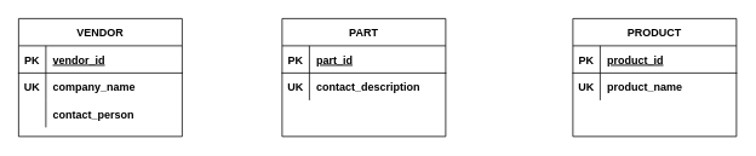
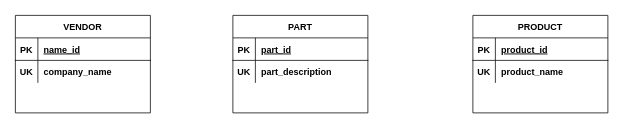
- <mxCell id="5" value="vendor_id" style="shape=partialRectangle;connectable=0;fillColor=none;top=0;left=0;bottom=0;right=0;align=left;spacingLeft=6;fontStyle=5;overflow=hidden;" vertex="1" parent="3"><mxGeometry x="30" width="150" height="30" as="geometry"><mxRectangle width="150" height="30" as="alternateBounds" /></mxGeometry></mxCell>
+ <mxCell id="5" value="name_id" style="shape=partialRectangle;connectable=0;fillColor=none;top=0;left=0;bottom=0;right=0;align=left;spacingLeft=6;fontStyle=5;overflow=hidden;" vertex="1" parent="3"><mxGeometry x="30" width="150" height="30" as="geometry"><mxRectangle width="150" height="30" as="alternateBounds" /></mxGeometry></mxCell>
- <mxCell id="18" value="contact_description" style="shape=partialRectangle;connectable=0;fillColor=none;top=0;left=0;bottom=0;right=0;align=left;spacingLeft=6;overflow=hidden;fontStyle=1" vertex="1" parent="16"><mxGeometry x="30" width="150" height="30" as="geometry"><mxRectangle width="150" height="30" as="alternateBounds" /></mxGeometry></mxCell>
+ <mxCell id="18" value="part_description" style="shape=partialRectangle;connectable=0;fillColor=none;top=0;left=0;bottom=0;right=0;align=left;spacingLeft=6;overflow=hidden;fontStyle=1" vertex="1" parent="16"><mxGeometry x="30" width="150" height="30" as="geometry"><mxRectangle width="150" height="30" as="alternateBounds" /></mxGeometry></mxCell>
- <mxCell id="11" value="contact_person" style="shape=partialRectangle;connectable=0;fillColor=none;top=0;left=0;bottom=0;right=0;align=left;spacingLeft=6;overflow=hidden;fontStyle=1" vertex="1" parent="9"><mxGeometry x="30" width="150" height="30" as="geometry"><mxRectangle width="150" height="30" as="alternateBounds" /></mxGeometry></mxCell>
